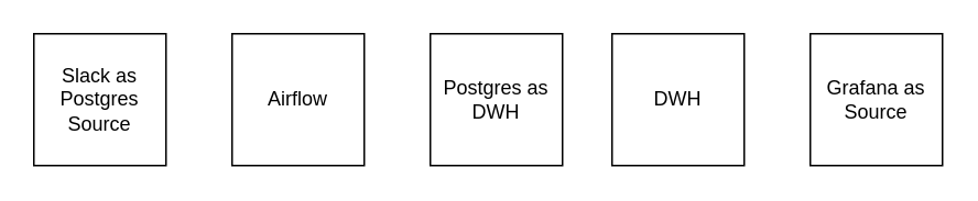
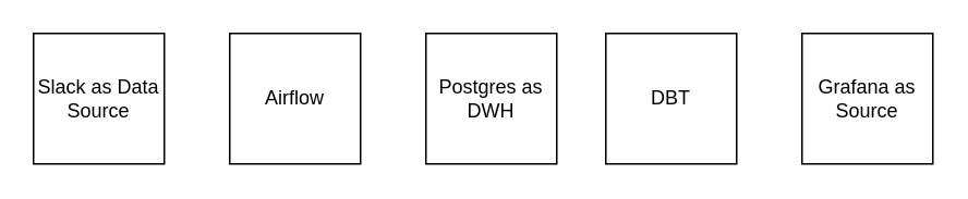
- <mxCell id="6" value="Slack as Postgres Source" style="whiteSpace=wrap;html=1;aspect=fixed;" vertex="1" parent="1"><mxGeometry x="20" y="20" width="80" height="80" as="geometry" /></mxCell>
+ <mxCell id="6" value="Slack as Data Source" style="whiteSpace=wrap;html=1;aspect=fixed;" vertex="1" parent="1"><mxGeometry x="20" y="20" width="80" height="80" as="geometry" /></mxCell>
- <mxCell id="4" value="DWH" style="whiteSpace=wrap;html=1;aspect=fixed;" vertex="1" parent="1"><mxGeometry x="370" y="20" width="80" height="80" as="geometry" /></mxCell>
+ <mxCell id="4" value="DBT" style="whiteSpace=wrap;html=1;aspect=fixed;" vertex="1" parent="1"><mxGeometry x="370" y="20" width="80" height="80" as="geometry" /></mxCell>
